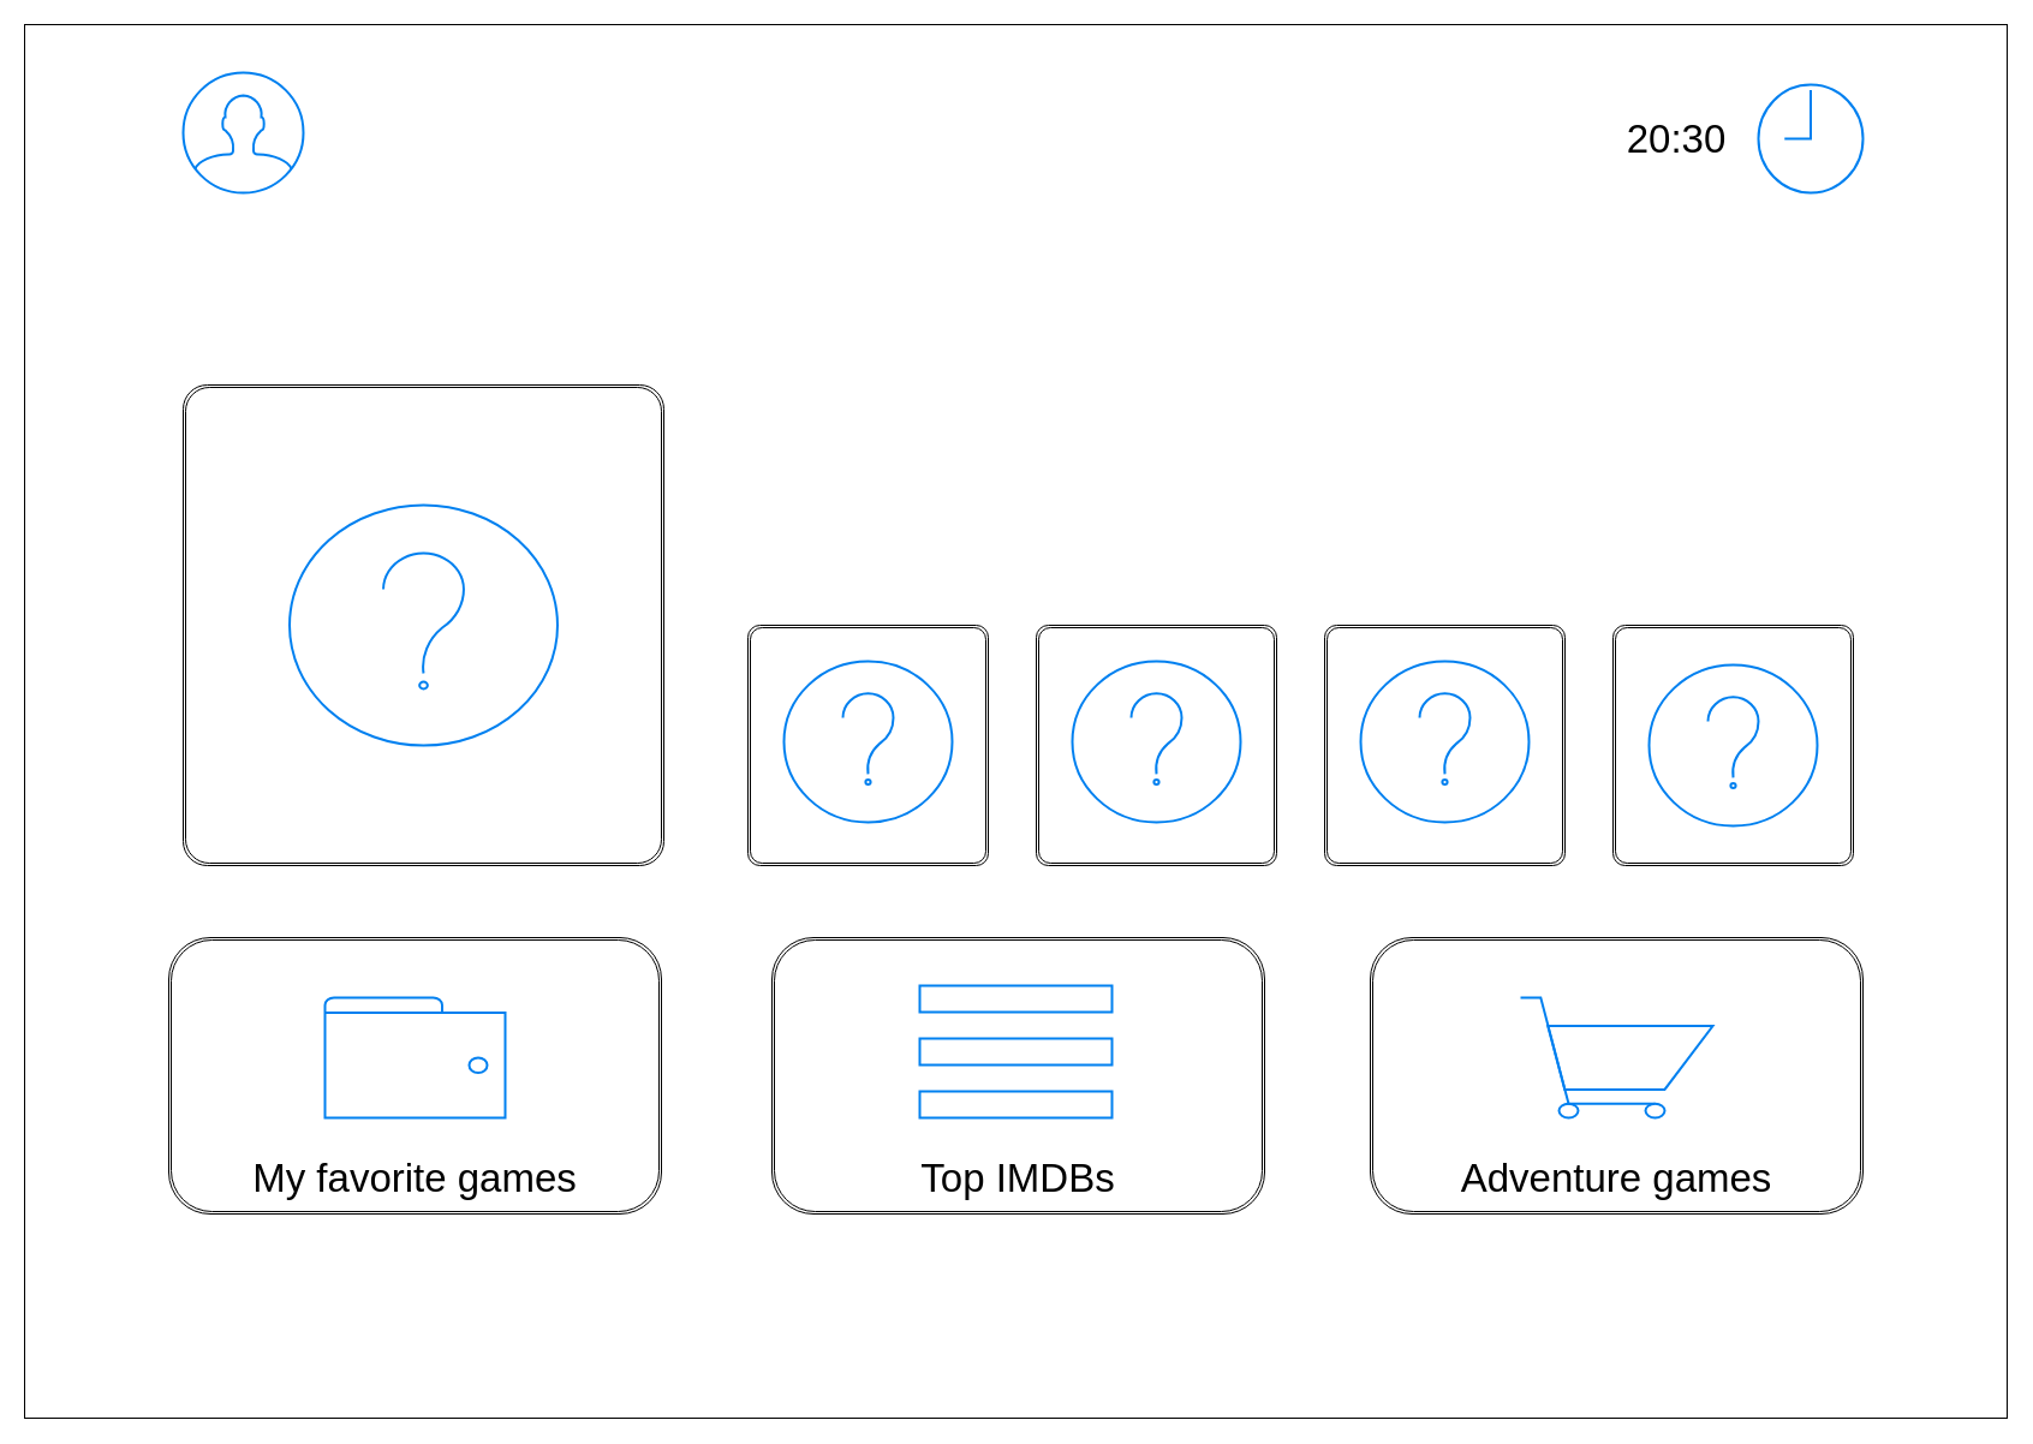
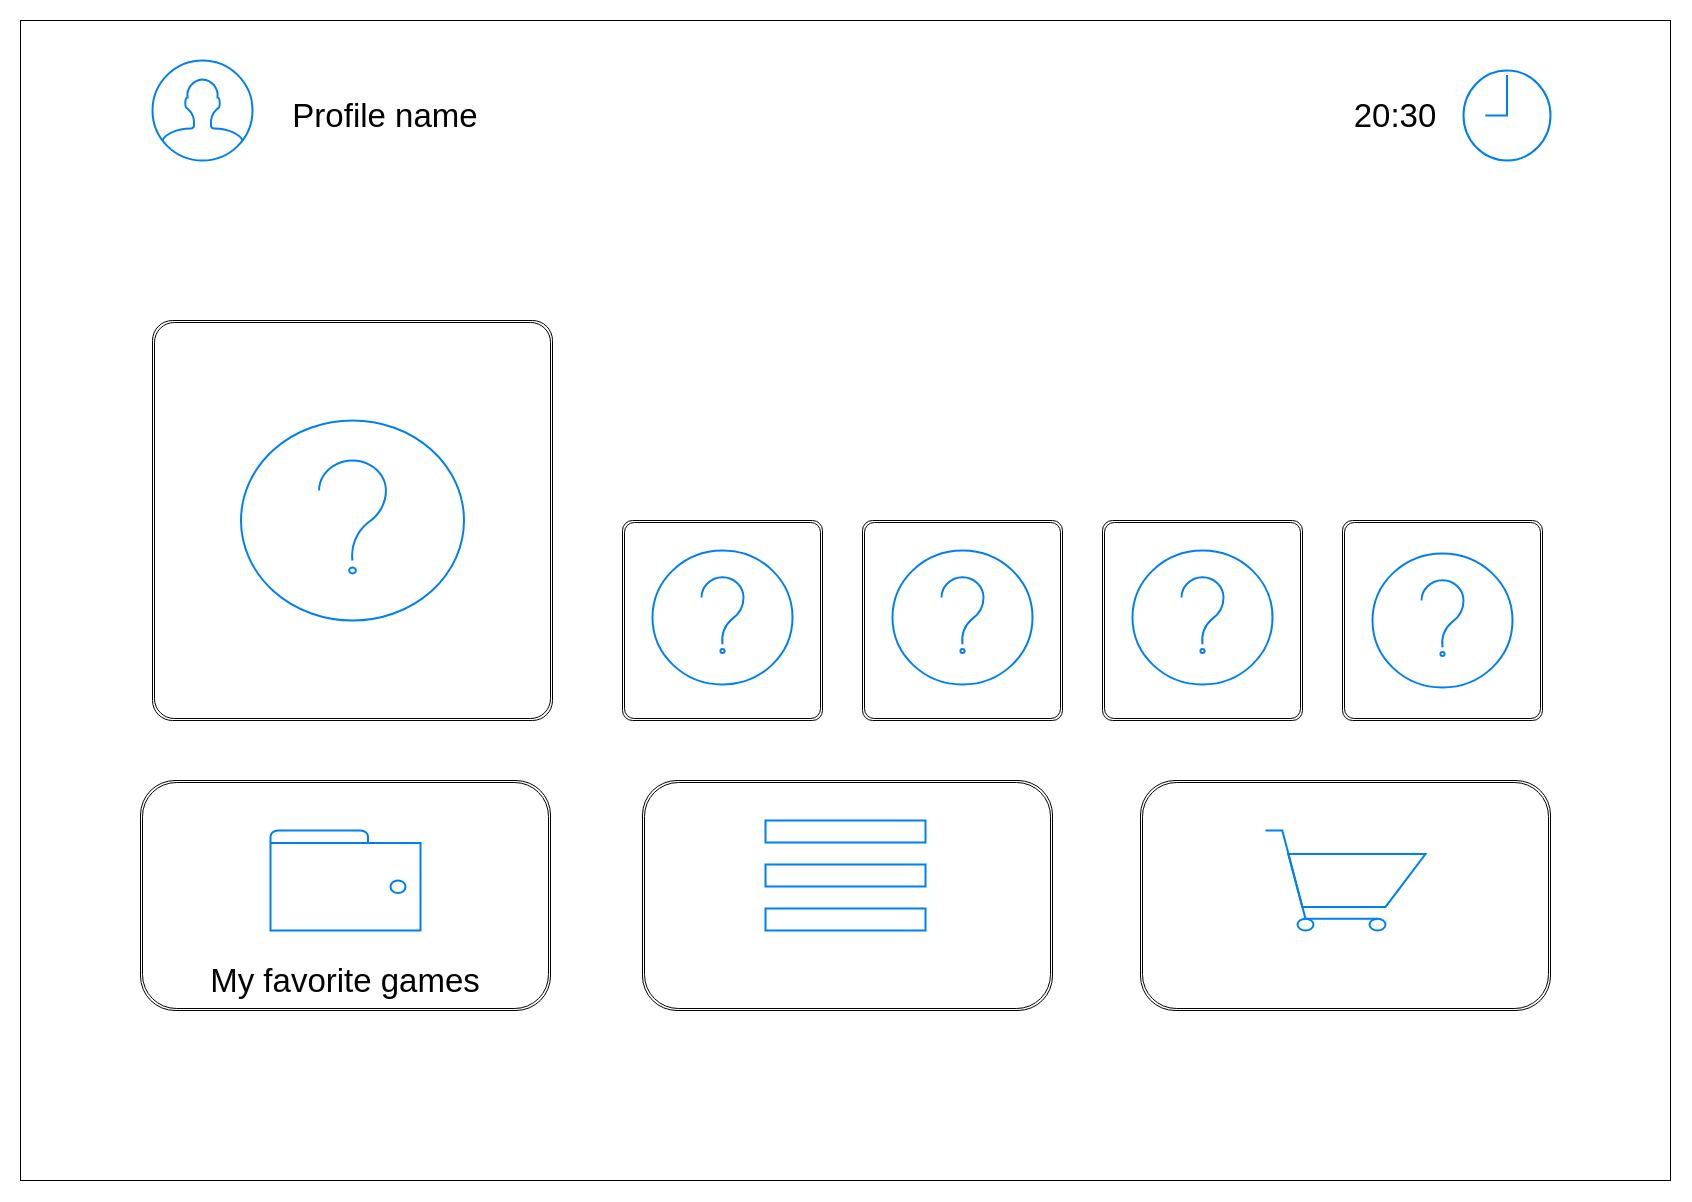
+ <mxCell id="13" value="Profile name" style="text;html=1;strokeColor=none;fillColor=none;align=center;verticalAlign=middle;whiteSpace=wrap;rounded=0;fontSize=33;" parent="1" vertex="1"><mxGeometry x="260" y="100" width="250" height="30" as="geometry" /></mxCell>
- <mxCell id="16" value="Top IMDBs" style="text;html=1;strokeColor=none;fillColor=none;align=center;verticalAlign=middle;whiteSpace=wrap;rounded=0;fontSize=33;" parent="1" vertex="1"><mxGeometry x="662" y="950" width="370" height="60" as="geometry" /></mxCell>
- <mxCell id="17" value="Adventure games" style="text;html=1;strokeColor=none;fillColor=none;align=center;verticalAlign=middle;whiteSpace=wrap;rounded=0;fontSize=33;" parent="1" vertex="1"><mxGeometry x="1160" y="950" width="370" height="60" as="geometry" /></mxCell>
